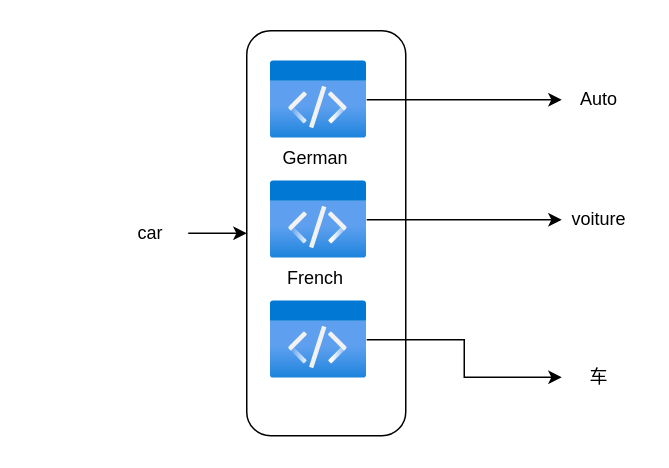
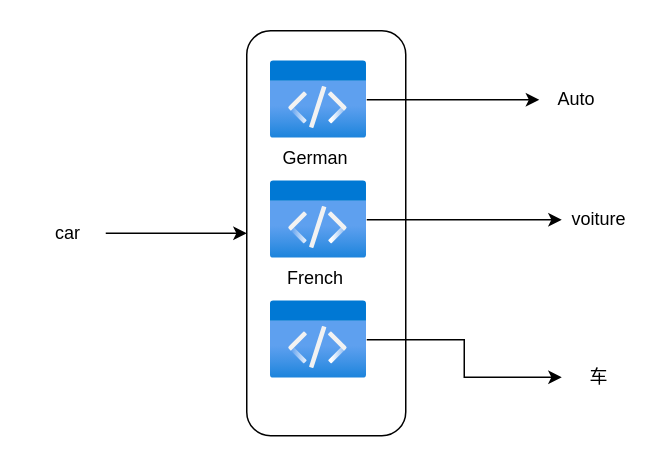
- <mxCell id="13" value="Auto" style="text;html=1;align=center;verticalAlign=middle;whiteSpace=wrap;rounded=0;" vertex="1" parent="1"><mxGeometry x="374" y="51" width="50" height="30" as="geometry" /></mxCell>
+ <mxCell id="13" value="Auto" style="text;html=1;align=center;verticalAlign=middle;whiteSpace=wrap;rounded=0;" vertex="1" parent="1"><mxGeometry x="359" y="51" width="50" height="30" as="geometry" /></mxCell>
- <mxCell id="12" value="car" style="text;html=1;align=center;verticalAlign=middle;whiteSpace=wrap;rounded=0;" vertex="1" parent="1"><mxGeometry x="75" y="140" width="50" height="30" as="geometry" /></mxCell>
+ <mxCell id="12" value="car" style="text;html=1;align=center;verticalAlign=middle;whiteSpace=wrap;rounded=0;" vertex="1" parent="1"><mxGeometry x="20" y="140" width="50" height="30" as="geometry" /></mxCell>
